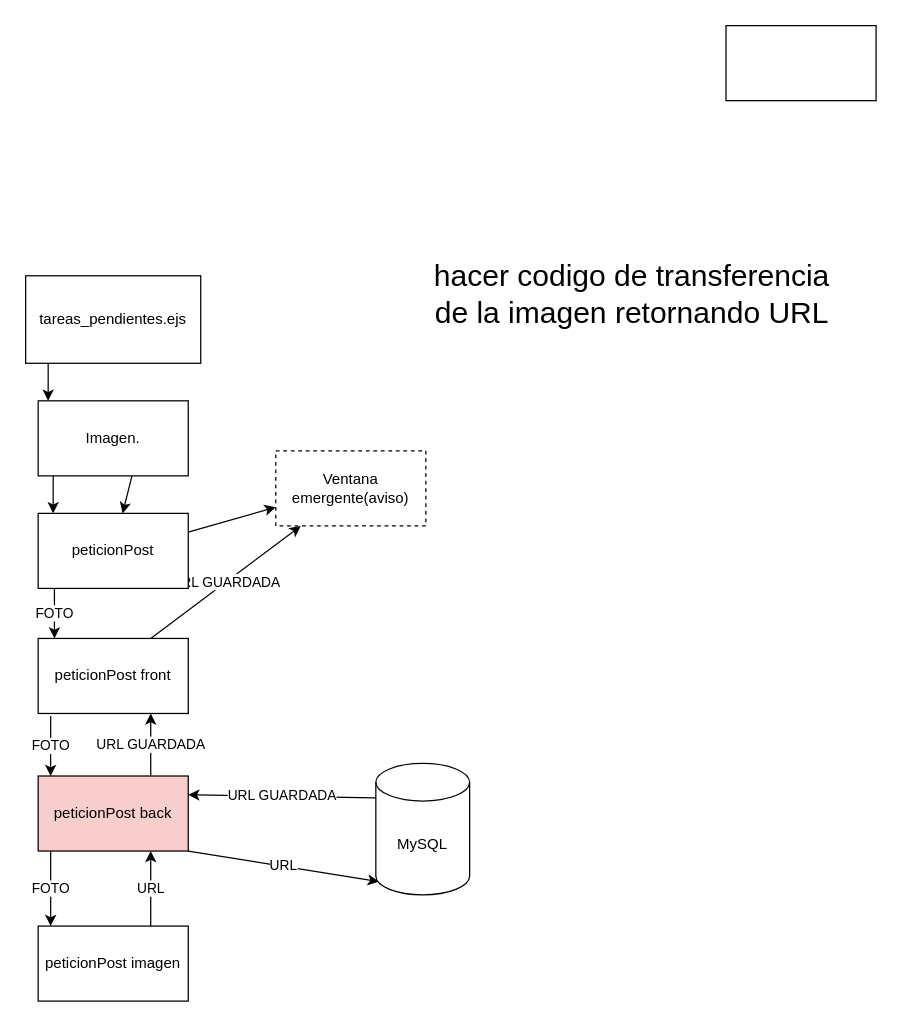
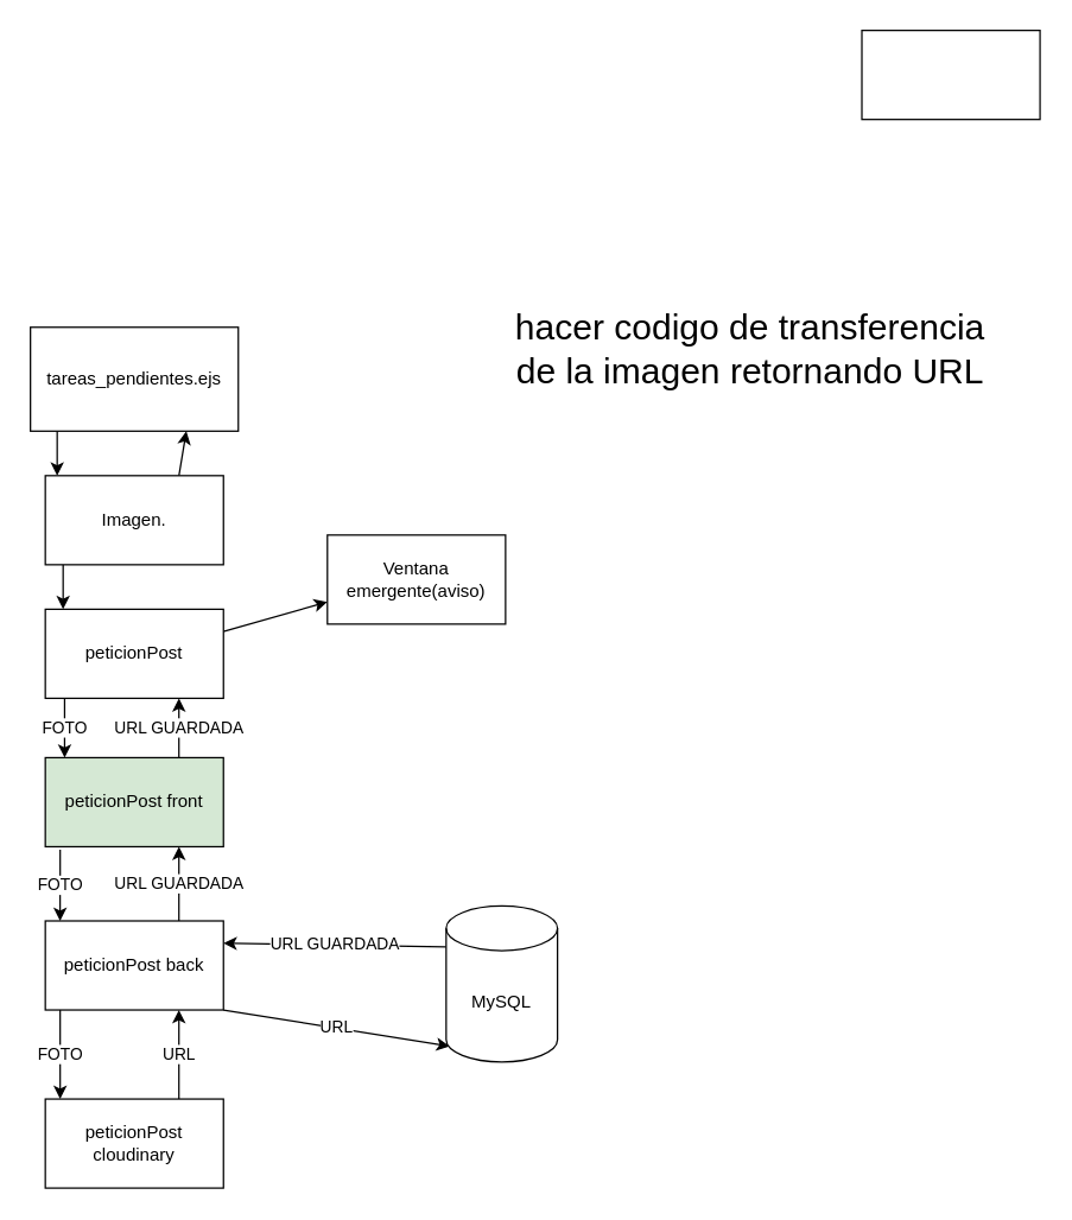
- <mxCell id="13" value="Ventana emergente(aviso)" style="rounded=0;whiteSpace=wrap;html=1;dashed=1;" parent="1" vertex="1"><mxGeometry x="220" y="360" width="120" height="60" as="geometry" /></mxCell>
+ <mxCell id="13" value="Ventana emergente(aviso)" style="rounded=0;whiteSpace=wrap;html=1;" parent="1" vertex="1"><mxGeometry x="220" y="360" width="120" height="60" as="geometry" /></mxCell>
- <mxCell id="6" style="edgeStyle=none;html=1;exitX=0.75;exitY=0;exitDx=0;exitDy=0;" parent="1" source="7" target="12" edge="1"><mxGeometry relative="1" as="geometry" /></mxCell>
+ <mxCell id="6" style="edgeStyle=none;html=1;exitX=0.75;exitY=0;exitDx=0;exitDy=0;entryX=0.75;entryY=1;entryDx=0;entryDy=0;" parent="1" source="7" target="4" edge="1"><mxGeometry relative="1" as="geometry" /></mxCell>
- <mxCell id="8" value="URL GUARDADA" style="edgeStyle=none;html=1;exitX=0.75;exitY=0;exitDx=0;exitDy=0;" parent="1" source="9" target="13" edge="1"><mxGeometry relative="1" as="geometry" /></mxCell>
+ <mxCell id="8" value="URL GUARDADA" style="edgeStyle=none;html=1;exitX=0.75;exitY=0;exitDx=0;exitDy=0;entryX=0.75;entryY=1;entryDx=0;entryDy=0;" parent="1" source="9" target="12" edge="1"><mxGeometry relative="1" as="geometry" /></mxCell>
- <mxCell id="9" value="peticionPost front" style="rounded=0;whiteSpace=wrap;html=1;" parent="1" vertex="1"><mxGeometry x="30" y="510" width="120" height="60" as="geometry" /></mxCell>
+ <mxCell id="9" value="peticionPost front" style="rounded=0;whiteSpace=wrap;html=1;fillColor=#d5e8d4;" parent="1" vertex="1"><mxGeometry x="30" y="510" width="120" height="60" as="geometry" /></mxCell>
- <mxCell id="17" value="peticionPost back" style="rounded=0;whiteSpace=wrap;html=1;fillColor=#f8cecc;" parent="1" vertex="1"><mxGeometry x="30" y="620" width="120" height="60" as="geometry" /></mxCell>
+ <mxCell id="17" value="peticionPost back" style="rounded=0;whiteSpace=wrap;html=1;" parent="1" vertex="1"><mxGeometry x="30" y="620" width="120" height="60" as="geometry" /></mxCell>
- <mxCell id="19" value="peticionPost imagen" style="rounded=0;whiteSpace=wrap;html=1;" parent="1" vertex="1"><mxGeometry x="30" y="740" width="120" height="60" as="geometry" /></mxCell>
+ <mxCell id="19" value="peticionPost cloudinary" style="rounded=0;whiteSpace=wrap;html=1;" parent="1" vertex="1"><mxGeometry x="30" y="740" width="120" height="60" as="geometry" /></mxCell>
